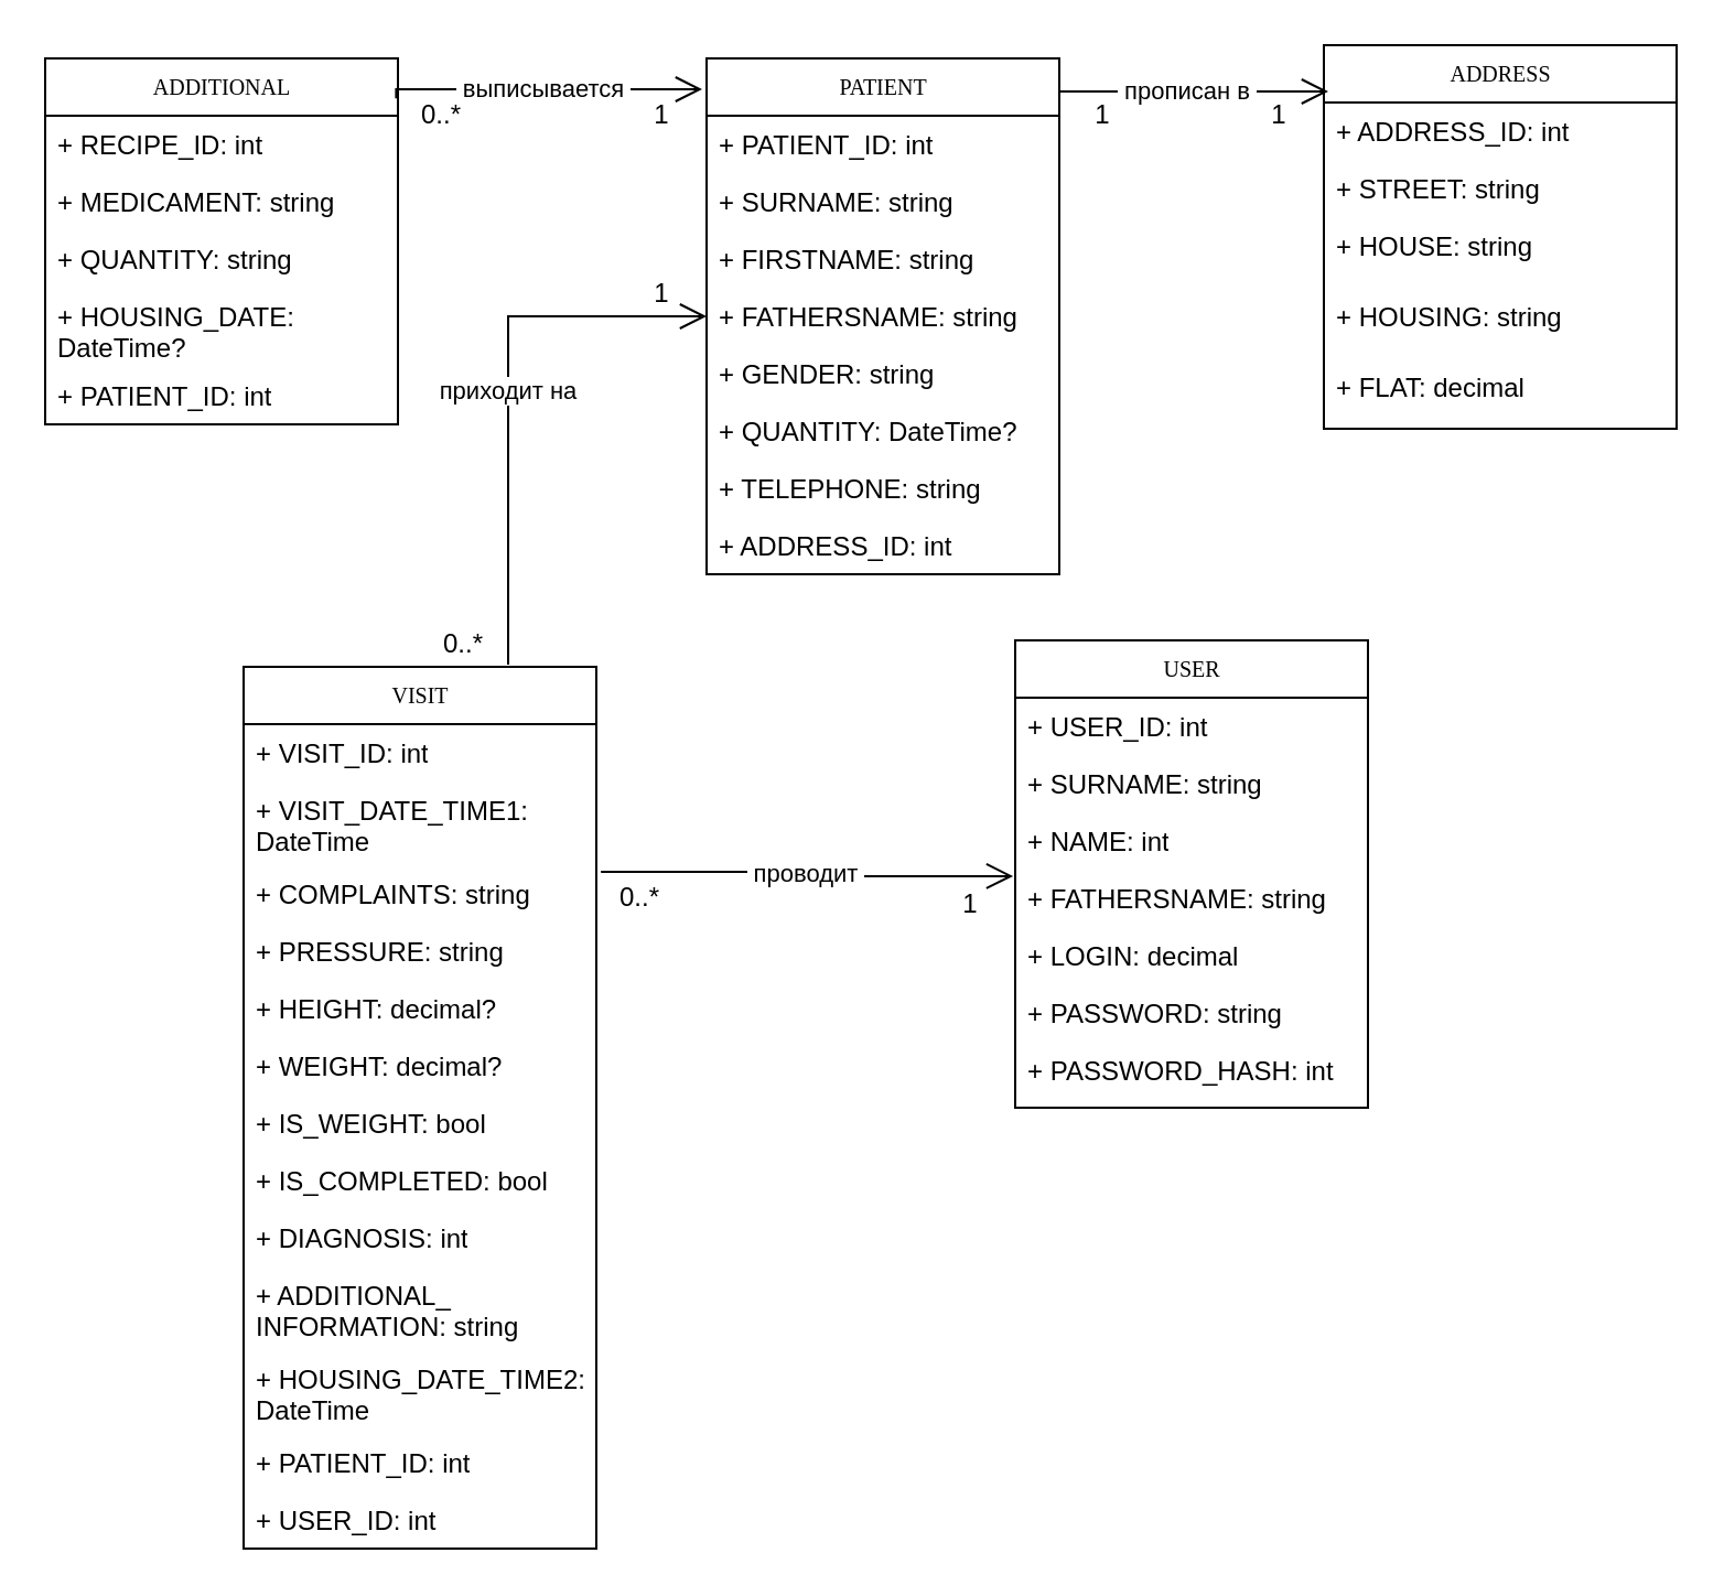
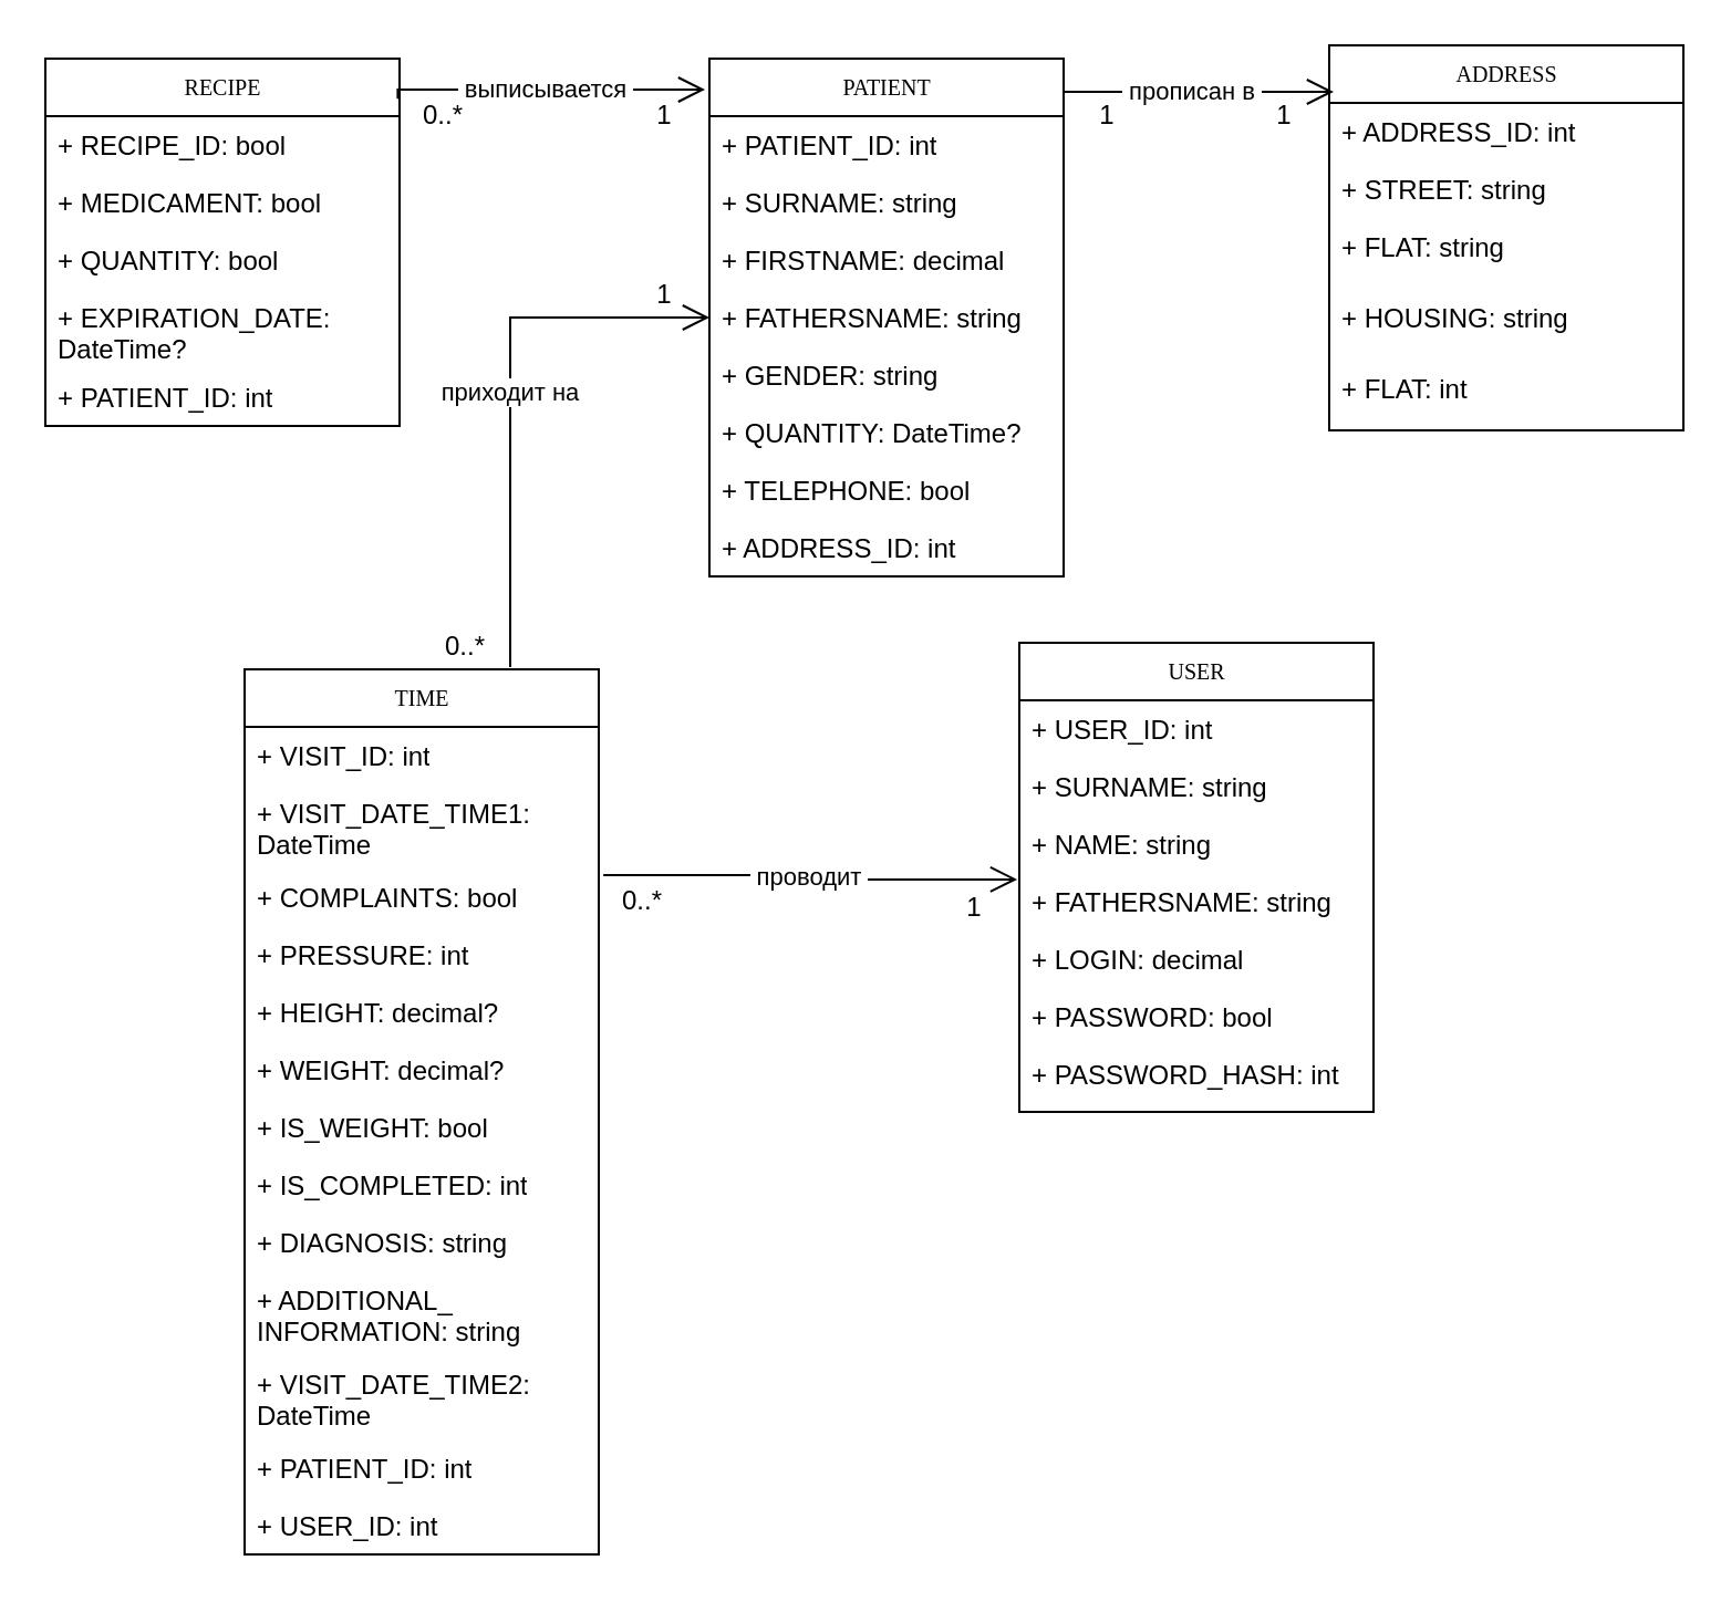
- <mxCell id="55" value="ADDITIONAL" style="swimlane;html=1;fontStyle=0;childLayout=stackLayout;horizontal=1;startSize=26;fillColor=none;horizontalStack=0;resizeParent=1;resizeLast=0;collapsible=1;marginBottom=0;swimlaneFillColor=#ffffff;rounded=0;shadow=0;comic=0;labelBackgroundColor=none;strokeColor=#000000;strokeWidth=1;fontFamily=Verdana;fontSize=10;fontColor=#000000;align=center;" parent="32" vertex="1"><mxGeometry y="6" width="160" height="166" as="geometry" /></mxCell>
+ <mxCell id="55" value="RECIPE" style="swimlane;html=1;fontStyle=0;childLayout=stackLayout;horizontal=1;startSize=26;fillColor=none;horizontalStack=0;resizeParent=1;resizeLast=0;collapsible=1;marginBottom=0;swimlaneFillColor=#ffffff;rounded=0;shadow=0;comic=0;labelBackgroundColor=none;strokeColor=#000000;strokeWidth=1;fontFamily=Verdana;fontSize=10;fontColor=#000000;align=center;" parent="32" vertex="1"><mxGeometry y="6" width="160" height="166" as="geometry" /></mxCell>
- <mxCell id="56" value="+ RECIPE_ID: int" style="text;html=1;strokeColor=none;fillColor=none;align=left;verticalAlign=top;spacingLeft=4;spacingRight=4;whiteSpace=wrap;overflow=hidden;rotatable=0;points=[[0,0.5],[1,0.5]];portConstraint=eastwest;" parent="55" vertex="1"><mxGeometry y="26" width="160" height="26" as="geometry" /></mxCell>
+ <mxCell id="56" value="+ RECIPE_ID: bool" style="text;html=1;strokeColor=none;fillColor=none;align=left;verticalAlign=top;spacingLeft=4;spacingRight=4;whiteSpace=wrap;overflow=hidden;rotatable=0;points=[[0,0.5],[1,0.5]];portConstraint=eastwest;" parent="55" vertex="1"><mxGeometry y="26" width="160" height="26" as="geometry" /></mxCell>
- <mxCell id="57" value="+ MEDICAMENT: string" style="text;html=1;strokeColor=none;fillColor=none;align=left;verticalAlign=top;spacingLeft=4;spacingRight=4;whiteSpace=wrap;overflow=hidden;rotatable=0;points=[[0,0.5],[1,0.5]];portConstraint=eastwest;" parent="55" vertex="1"><mxGeometry y="52" width="160" height="26" as="geometry" /></mxCell>
+ <mxCell id="57" value="+ MEDICAMENT: bool" style="text;html=1;strokeColor=none;fillColor=none;align=left;verticalAlign=top;spacingLeft=4;spacingRight=4;whiteSpace=wrap;overflow=hidden;rotatable=0;points=[[0,0.5],[1,0.5]];portConstraint=eastwest;" parent="55" vertex="1"><mxGeometry y="52" width="160" height="26" as="geometry" /></mxCell>
- <mxCell id="37" value="+ HOUSE: string&lt;br&gt;" style="text;html=1;strokeColor=none;fillColor=none;align=left;verticalAlign=top;spacingLeft=4;spacingRight=4;whiteSpace=wrap;overflow=hidden;rotatable=0;points=[[0,0.5],[1,0.5]];portConstraint=eastwest;" parent="34" vertex="1"><mxGeometry y="78" width="160" height="32" as="geometry" /></mxCell>
+ <mxCell id="37" value="+ FLAT: string&lt;br&gt;" style="text;html=1;strokeColor=none;fillColor=none;align=left;verticalAlign=top;spacingLeft=4;spacingRight=4;whiteSpace=wrap;overflow=hidden;rotatable=0;points=[[0,0.5],[1,0.5]];portConstraint=eastwest;" parent="34" vertex="1"><mxGeometry y="78" width="160" height="32" as="geometry" /></mxCell>
- <mxCell id="58" value="+ QUANTITY: string" style="text;html=1;strokeColor=none;fillColor=none;align=left;verticalAlign=top;spacingLeft=4;spacingRight=4;whiteSpace=wrap;overflow=hidden;rotatable=0;points=[[0,0.5],[1,0.5]];portConstraint=eastwest;" parent="55" vertex="1"><mxGeometry y="78" width="160" height="26" as="geometry" /></mxCell>
+ <mxCell id="58" value="+ QUANTITY: bool" style="text;html=1;strokeColor=none;fillColor=none;align=left;verticalAlign=top;spacingLeft=4;spacingRight=4;whiteSpace=wrap;overflow=hidden;rotatable=0;points=[[0,0.5],[1,0.5]];portConstraint=eastwest;" parent="55" vertex="1"><mxGeometry y="78" width="160" height="26" as="geometry" /></mxCell>
- <mxCell id="43" value="+ FIRSTNAME: string" style="text;html=1;strokeColor=none;fillColor=none;align=left;verticalAlign=top;spacingLeft=4;spacingRight=4;whiteSpace=wrap;overflow=hidden;rotatable=0;points=[[0,0.5],[1,0.5]];portConstraint=eastwest;" parent="40" vertex="1"><mxGeometry y="78" width="160" height="26" as="geometry" /></mxCell>
+ <mxCell id="43" value="+ FIRSTNAME: decimal" style="text;html=1;strokeColor=none;fillColor=none;align=left;verticalAlign=top;spacingLeft=4;spacingRight=4;whiteSpace=wrap;overflow=hidden;rotatable=0;points=[[0,0.5],[1,0.5]];portConstraint=eastwest;" parent="40" vertex="1"><mxGeometry y="78" width="160" height="26" as="geometry" /></mxCell>
- <mxCell id="59" value="+ HOUSING_DATE: DateTime?" style="text;html=1;strokeColor=none;fillColor=none;align=left;verticalAlign=top;spacingLeft=4;spacingRight=4;whiteSpace=wrap;overflow=hidden;rotatable=0;points=[[0,0.5],[1,0.5]];portConstraint=eastwest;" parent="55" vertex="1"><mxGeometry y="104" width="160" height="36" as="geometry" /></mxCell>
+ <mxCell id="59" value="+ EXPIRATION_DATE: DateTime?" style="text;html=1;strokeColor=none;fillColor=none;align=left;verticalAlign=top;spacingLeft=4;spacingRight=4;whiteSpace=wrap;overflow=hidden;rotatable=0;points=[[0,0.5],[1,0.5]];portConstraint=eastwest;" parent="55" vertex="1"><mxGeometry y="104" width="160" height="36" as="geometry" /></mxCell>
- <mxCell id="39" value="+ FLAT: decimal&lt;br&gt;" style="text;html=1;strokeColor=none;fillColor=none;align=left;verticalAlign=top;spacingLeft=4;spacingRight=4;whiteSpace=wrap;overflow=hidden;rotatable=0;points=[[0,0.5],[1,0.5]];portConstraint=eastwest;" parent="34" vertex="1"><mxGeometry y="142" width="160" height="32" as="geometry" /></mxCell>
+ <mxCell id="39" value="+ FLAT: int&lt;br&gt;" style="text;html=1;strokeColor=none;fillColor=none;align=left;verticalAlign=top;spacingLeft=4;spacingRight=4;whiteSpace=wrap;overflow=hidden;rotatable=0;points=[[0,0.5],[1,0.5]];portConstraint=eastwest;" parent="34" vertex="1"><mxGeometry y="142" width="160" height="32" as="geometry" /></mxCell>
- <mxCell id="47" value="+ TELEPHONE: string" style="text;html=1;strokeColor=none;fillColor=none;align=left;verticalAlign=top;spacingLeft=4;spacingRight=4;whiteSpace=wrap;overflow=hidden;rotatable=0;points=[[0,0.5],[1,0.5]];portConstraint=eastwest;" parent="40" vertex="1"><mxGeometry y="182" width="160" height="26" as="geometry" /></mxCell>
+ <mxCell id="47" value="+ TELEPHONE: bool" style="text;html=1;strokeColor=none;fillColor=none;align=left;verticalAlign=top;spacingLeft=4;spacingRight=4;whiteSpace=wrap;overflow=hidden;rotatable=0;points=[[0,0.5],[1,0.5]];portConstraint=eastwest;" parent="40" vertex="1"><mxGeometry y="182" width="160" height="26" as="geometry" /></mxCell>
- <mxCell id="15" value="VISIT" style="swimlane;html=1;fontStyle=0;childLayout=stackLayout;horizontal=1;startSize=26;fillColor=none;horizontalStack=0;resizeParent=1;resizeLast=0;collapsible=1;marginBottom=0;swimlaneFillColor=#ffffff;rounded=0;shadow=0;comic=0;labelBackgroundColor=none;strokeColor=#000000;strokeWidth=1;fontFamily=Verdana;fontSize=10;fontColor=#000000;align=center;" parent="6" vertex="1"><mxGeometry y="12" width="160" height="400" as="geometry" /></mxCell>
+ <mxCell id="15" value="TIME" style="swimlane;html=1;fontStyle=0;childLayout=stackLayout;horizontal=1;startSize=26;fillColor=none;horizontalStack=0;resizeParent=1;resizeLast=0;collapsible=1;marginBottom=0;swimlaneFillColor=#ffffff;rounded=0;shadow=0;comic=0;labelBackgroundColor=none;strokeColor=#000000;strokeWidth=1;fontFamily=Verdana;fontSize=10;fontColor=#000000;align=center;" parent="6" vertex="1"><mxGeometry y="12" width="160" height="400" as="geometry" /></mxCell>
- <mxCell id="10" value="+ NAME: int" style="text;html=1;strokeColor=none;fillColor=none;align=left;verticalAlign=top;spacingLeft=4;spacingRight=4;whiteSpace=wrap;overflow=hidden;rotatable=0;points=[[0,0.5],[1,0.5]];portConstraint=eastwest;" parent="7" vertex="1"><mxGeometry y="78" width="160" height="26" as="geometry" /></mxCell>
+ <mxCell id="10" value="+ NAME: string" style="text;html=1;strokeColor=none;fillColor=none;align=left;verticalAlign=top;spacingLeft=4;spacingRight=4;whiteSpace=wrap;overflow=hidden;rotatable=0;points=[[0,0.5],[1,0.5]];portConstraint=eastwest;" parent="7" vertex="1"><mxGeometry y="78" width="160" height="26" as="geometry" /></mxCell>
- <mxCell id="18" value="+ COMPLAINTS: string" style="text;html=1;strokeColor=none;fillColor=none;align=left;verticalAlign=top;spacingLeft=4;spacingRight=4;whiteSpace=wrap;overflow=hidden;rotatable=0;points=[[0,0.5],[1,0.5]];portConstraint=eastwest;" parent="15" vertex="1"><mxGeometry y="90" width="160" height="26" as="geometry" /></mxCell>
+ <mxCell id="18" value="+ COMPLAINTS: bool" style="text;html=1;strokeColor=none;fillColor=none;align=left;verticalAlign=top;spacingLeft=4;spacingRight=4;whiteSpace=wrap;overflow=hidden;rotatable=0;points=[[0,0.5],[1,0.5]];portConstraint=eastwest;" parent="15" vertex="1"><mxGeometry y="90" width="160" height="26" as="geometry" /></mxCell>
- <mxCell id="19" value="+ PRESSURE: string" style="text;html=1;strokeColor=none;fillColor=none;align=left;verticalAlign=top;spacingLeft=4;spacingRight=4;whiteSpace=wrap;overflow=hidden;rotatable=0;points=[[0,0.5],[1,0.5]];portConstraint=eastwest;" parent="15" vertex="1"><mxGeometry y="116" width="160" height="26" as="geometry" /></mxCell>
+ <mxCell id="19" value="+ PRESSURE: int" style="text;html=1;strokeColor=none;fillColor=none;align=left;verticalAlign=top;spacingLeft=4;spacingRight=4;whiteSpace=wrap;overflow=hidden;rotatable=0;points=[[0,0.5],[1,0.5]];portConstraint=eastwest;" parent="15" vertex="1"><mxGeometry y="116" width="160" height="26" as="geometry" /></mxCell>
- <mxCell id="13" value="+ PASSWORD: string" style="text;html=1;strokeColor=none;fillColor=none;align=left;verticalAlign=top;spacingLeft=4;spacingRight=4;whiteSpace=wrap;overflow=hidden;rotatable=0;points=[[0,0.5],[1,0.5]];portConstraint=eastwest;" parent="7" vertex="1"><mxGeometry y="156" width="160" height="26" as="geometry" /></mxCell>
+ <mxCell id="13" value="+ PASSWORD: bool" style="text;html=1;strokeColor=none;fillColor=none;align=left;verticalAlign=top;spacingLeft=4;spacingRight=4;whiteSpace=wrap;overflow=hidden;rotatable=0;points=[[0,0.5],[1,0.5]];portConstraint=eastwest;" parent="7" vertex="1"><mxGeometry y="156" width="160" height="26" as="geometry" /></mxCell>
- <mxCell id="23" value="+ IS_COMPLETED: bool" style="text;html=1;strokeColor=none;fillColor=none;align=left;verticalAlign=top;spacingLeft=4;spacingRight=4;whiteSpace=wrap;overflow=hidden;rotatable=0;points=[[0,0.5],[1,0.5]];portConstraint=eastwest;" parent="15" vertex="1"><mxGeometry y="220" width="160" height="26" as="geometry" /></mxCell>
+ <mxCell id="23" value="+ IS_COMPLETED: int" style="text;html=1;strokeColor=none;fillColor=none;align=left;verticalAlign=top;spacingLeft=4;spacingRight=4;whiteSpace=wrap;overflow=hidden;rotatable=0;points=[[0,0.5],[1,0.5]];portConstraint=eastwest;" parent="15" vertex="1"><mxGeometry y="220" width="160" height="26" as="geometry" /></mxCell>
- <mxCell id="24" value="+ DIAGNOSIS: int" style="text;html=1;strokeColor=none;fillColor=none;align=left;verticalAlign=top;spacingLeft=4;spacingRight=4;whiteSpace=wrap;overflow=hidden;rotatable=0;points=[[0,0.5],[1,0.5]];portConstraint=eastwest;" parent="15" vertex="1"><mxGeometry y="246" width="160" height="26" as="geometry" /></mxCell>
+ <mxCell id="24" value="+ DIAGNOSIS: string" style="text;html=1;strokeColor=none;fillColor=none;align=left;verticalAlign=top;spacingLeft=4;spacingRight=4;whiteSpace=wrap;overflow=hidden;rotatable=0;points=[[0,0.5],[1,0.5]];portConstraint=eastwest;" parent="15" vertex="1"><mxGeometry y="246" width="160" height="26" as="geometry" /></mxCell>
- <mxCell id="26" value="+ HOUSING_DATE_TIME2: DateTime" style="text;html=1;strokeColor=none;fillColor=none;align=left;verticalAlign=top;spacingLeft=4;spacingRight=4;whiteSpace=wrap;overflow=hidden;rotatable=0;points=[[0,0.5],[1,0.5]];portConstraint=eastwest;" parent="15" vertex="1"><mxGeometry y="310" width="160" height="38" as="geometry" /></mxCell>
+ <mxCell id="26" value="+ VISIT_DATE_TIME2: DateTime" style="text;html=1;strokeColor=none;fillColor=none;align=left;verticalAlign=top;spacingLeft=4;spacingRight=4;whiteSpace=wrap;overflow=hidden;rotatable=0;points=[[0,0.5],[1,0.5]];portConstraint=eastwest;" parent="15" vertex="1"><mxGeometry y="310" width="160" height="38" as="geometry" /></mxCell>
